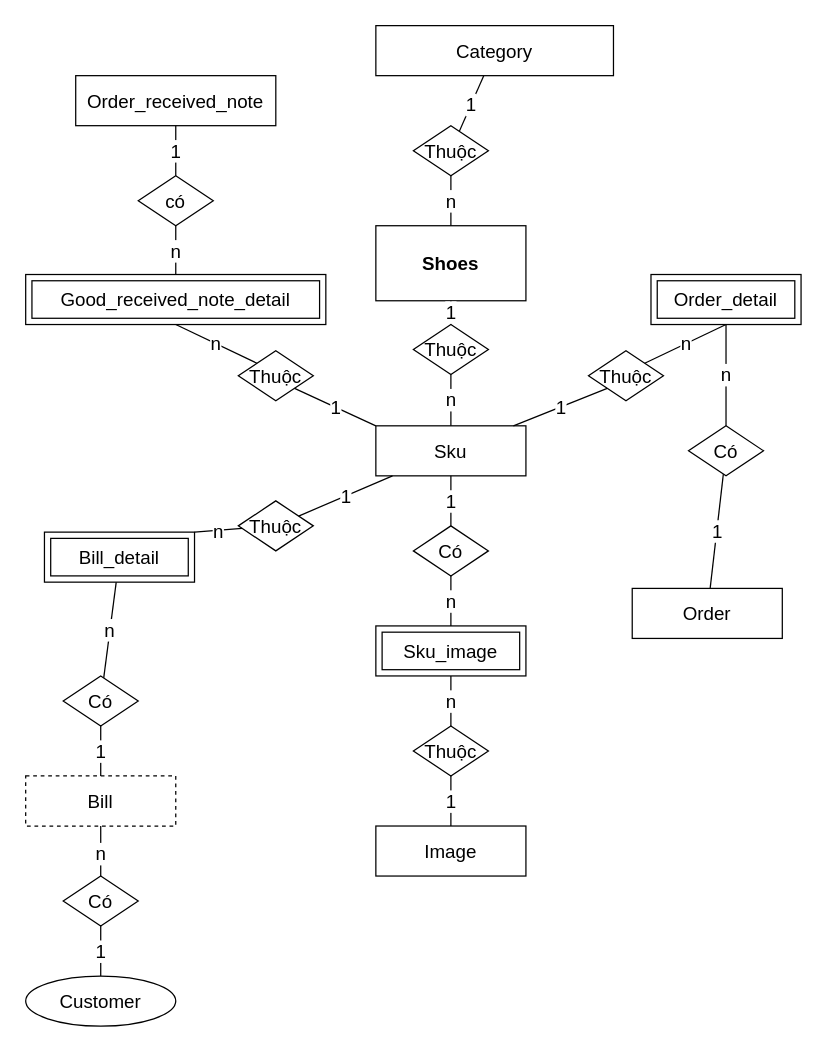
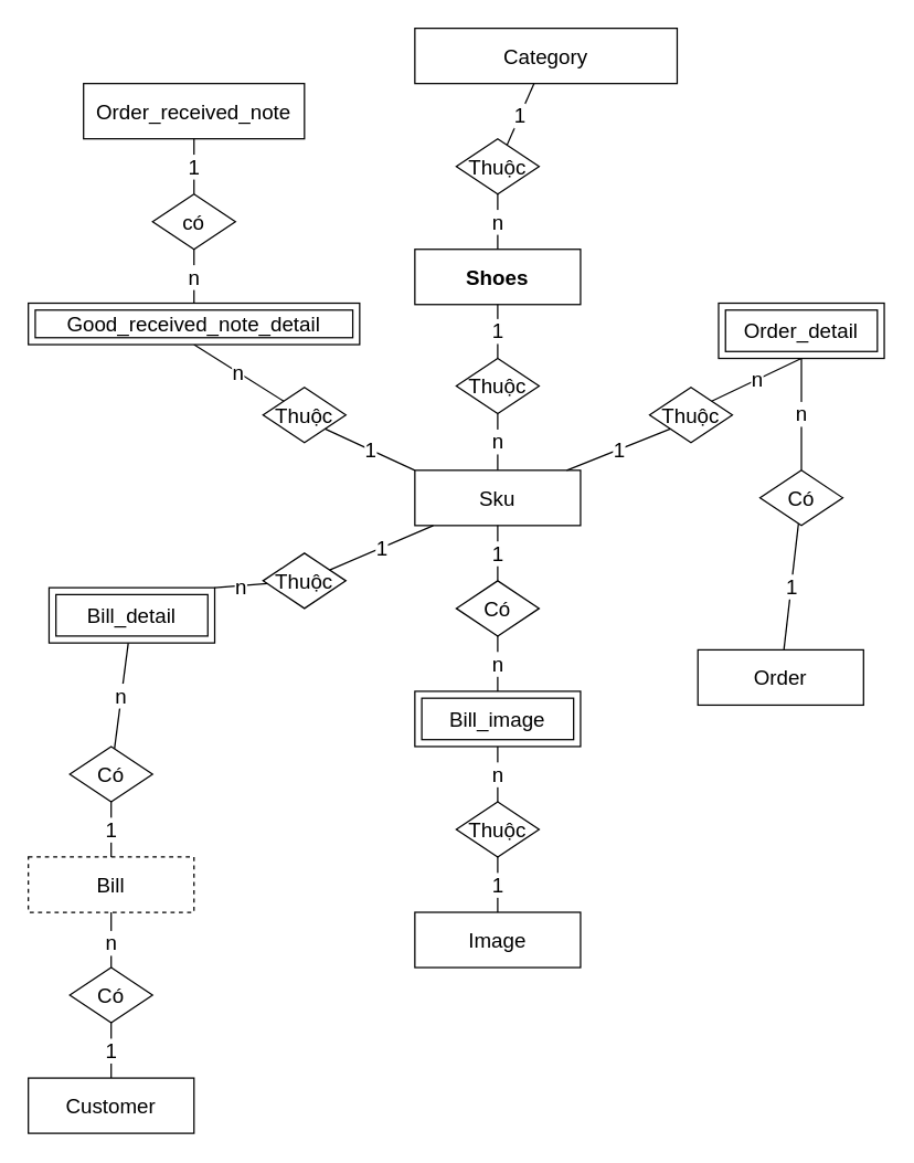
- <mxCell id="6" value="&lt;b style=&quot;font-size: 15px;&quot;&gt;&lt;font style=&quot;font-size: 15px;&quot;&gt;Shoes&lt;/font&gt;&lt;/b&gt;" style="rounded=0;whiteSpace=wrap;html=1;fontSize=15;" parent="1" vertex="1"><mxGeometry x="300" y="180" width="120" height="60" as="geometry" /></mxCell>
+ <mxCell id="6" value="&lt;b style=&quot;font-size: 15px;&quot;&gt;&lt;font style=&quot;font-size: 15px;&quot;&gt;Shoes&lt;/font&gt;&lt;/b&gt;" style="rounded=0;whiteSpace=wrap;html=1;fontSize=15;" parent="1" vertex="1"><mxGeometry x="300" y="180" width="120" height="40" as="geometry" /></mxCell>
- <mxCell id="37" value="&lt;span style=&quot;font-size: 15px;&quot;&gt;Good_received_note_detail&lt;/span&gt;" style="shape=ext;margin=3;double=1;whiteSpace=wrap;html=1;align=center;fontSize=15;" parent="1" vertex="1"><mxGeometry x="20" y="219" width="240" height="40" as="geometry" /></mxCell>
+ <mxCell id="37" value="&lt;span style=&quot;font-size: 15px;&quot;&gt;Good_received_note_detail&lt;/span&gt;" style="shape=ext;margin=3;double=1;whiteSpace=wrap;html=1;align=center;fontSize=15;" parent="1" vertex="1"><mxGeometry x="20" y="219" width="240" height="30" as="geometry" /></mxCell>
- <mxCell id="45" value="Sku_image" style="shape=ext;margin=3;double=1;whiteSpace=wrap;html=1;align=center;fontSize=15;" parent="1" vertex="1"><mxGeometry x="300" y="500" width="120" height="40" as="geometry" /></mxCell>
+ <mxCell id="45" value="Bill_image" style="shape=ext;margin=3;double=1;whiteSpace=wrap;html=1;align=center;fontSize=15;" parent="1" vertex="1"><mxGeometry x="300" y="500" width="120" height="40" as="geometry" /></mxCell>
- <mxCell id="2" value="Customer" style="ellipse;whiteSpace=wrap;html=1;fontSize=15;" parent="1" vertex="1"><mxGeometry x="20" y="780" width="120" height="40" as="geometry" /></mxCell>
+ <mxCell id="2" value="Customer" style="rounded=0;whiteSpace=wrap;html=1;fontSize=15;" parent="1" vertex="1"><mxGeometry x="20" y="780" width="120" height="40" as="geometry" /></mxCell>
